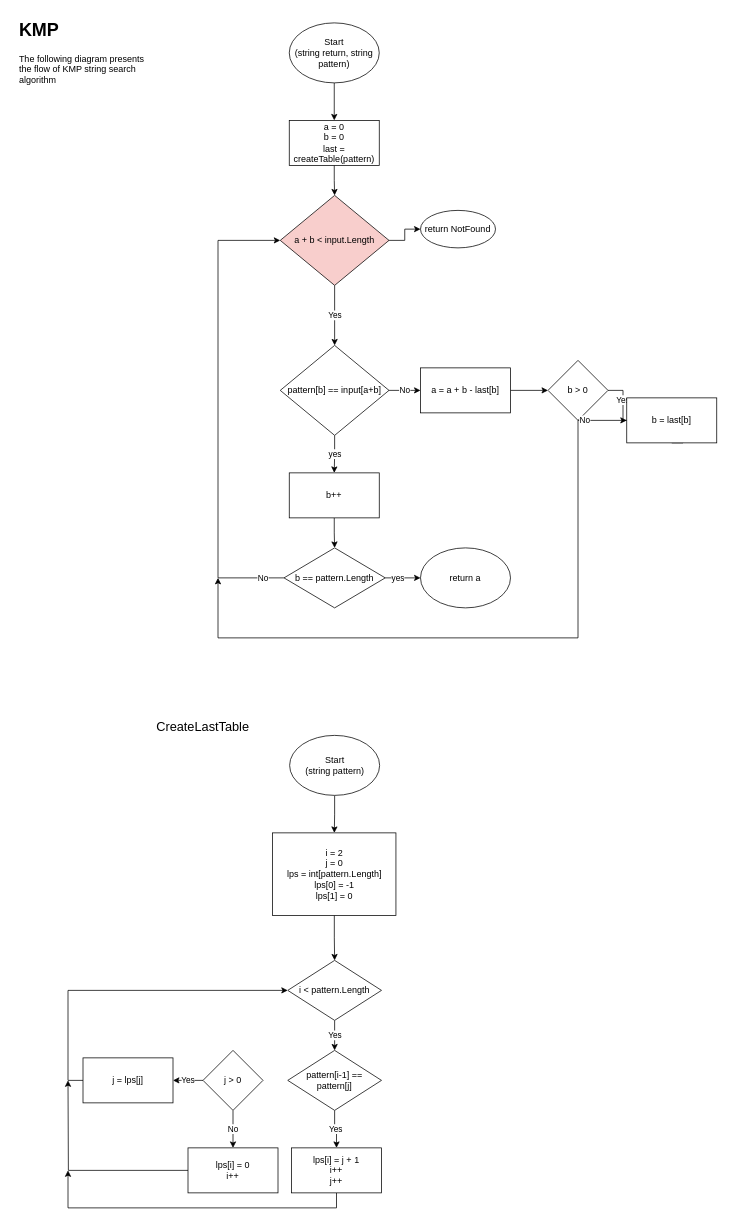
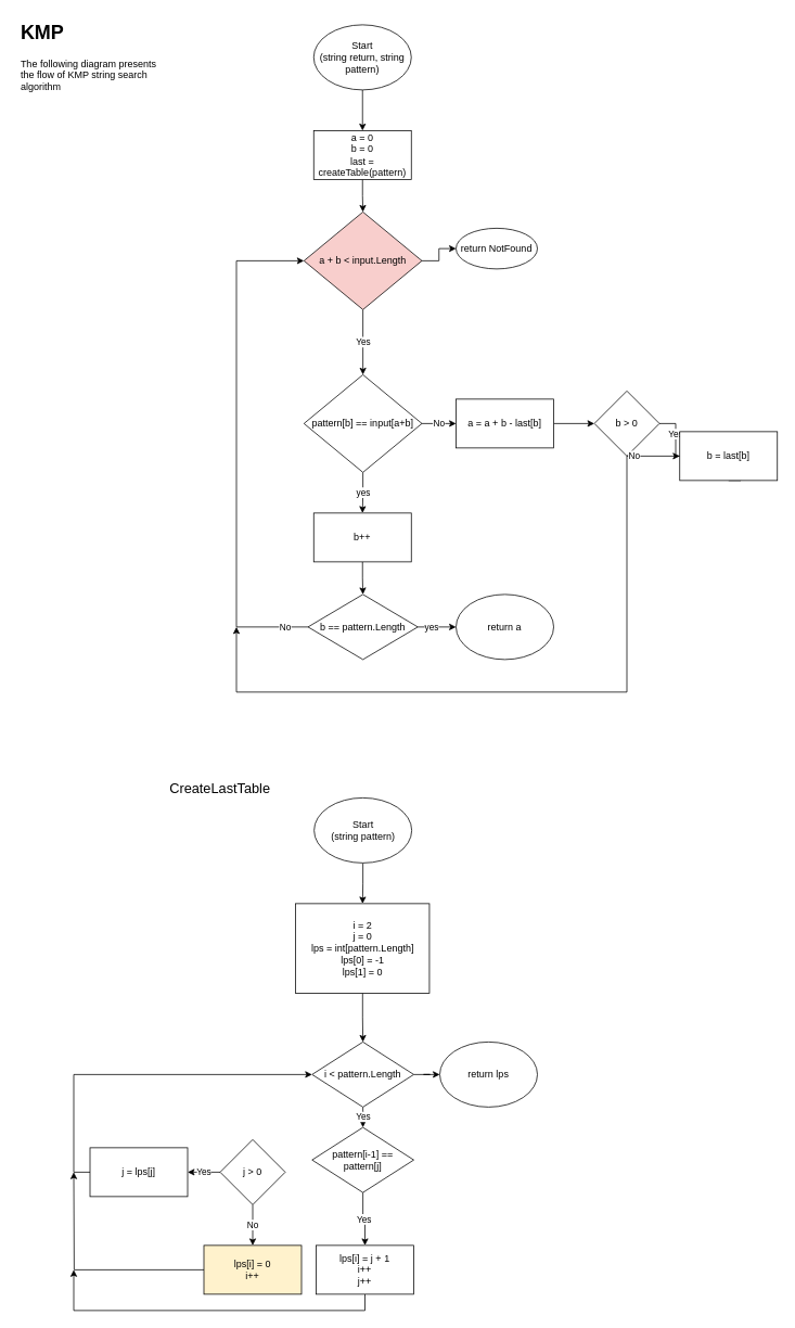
+ <mxCell id="32" value="" style="edgeStyle=orthogonalEdgeStyle;rounded=0;orthogonalLoop=1;jettySize=auto;html=1;" edge="1" parent="1" source="33" target="45"><mxGeometry relative="1" as="geometry" /></mxCell>
+ <mxCell id="45" value="return lps" style="ellipse;whiteSpace=wrap;html=1;" vertex="1" parent="1"><mxGeometry x="540" y="1280" width="120" height="80" as="geometry" /></mxCell>
- <mxCell id="35" value="pattern[i-1] == pattern[j]" style="rhombus;whiteSpace=wrap;html=1;" vertex="1" parent="1"><mxGeometry x="383" y="1400" width="125" height="80" as="geometry" /></mxCell>
+ <mxCell id="35" value="pattern[i-1] == pattern[j]" style="rhombus;whiteSpace=wrap;html=1;" vertex="1" parent="1"><mxGeometry x="383" y="1385" width="125" height="80" as="geometry" /></mxCell>
- <mxCell id="44" value="&lt;div&gt;lps[i] = 0&lt;/div&gt;&lt;div&gt;i++&lt;br&gt;&lt;/div&gt;" style="rounded=0;whiteSpace=wrap;html=1;" vertex="1" parent="1"><mxGeometry x="250" y="1530" width="120" height="60" as="geometry" /></mxCell>
+ <mxCell id="44" value="&lt;div&gt;lps[i] = 0&lt;/div&gt;&lt;div&gt;i++&lt;br&gt;&lt;/div&gt;" style="rounded=0;whiteSpace=wrap;html=1;fillColor=#fff2cc;" vertex="1" parent="1"><mxGeometry x="250" y="1530" width="120" height="60" as="geometry" /></mxCell>
